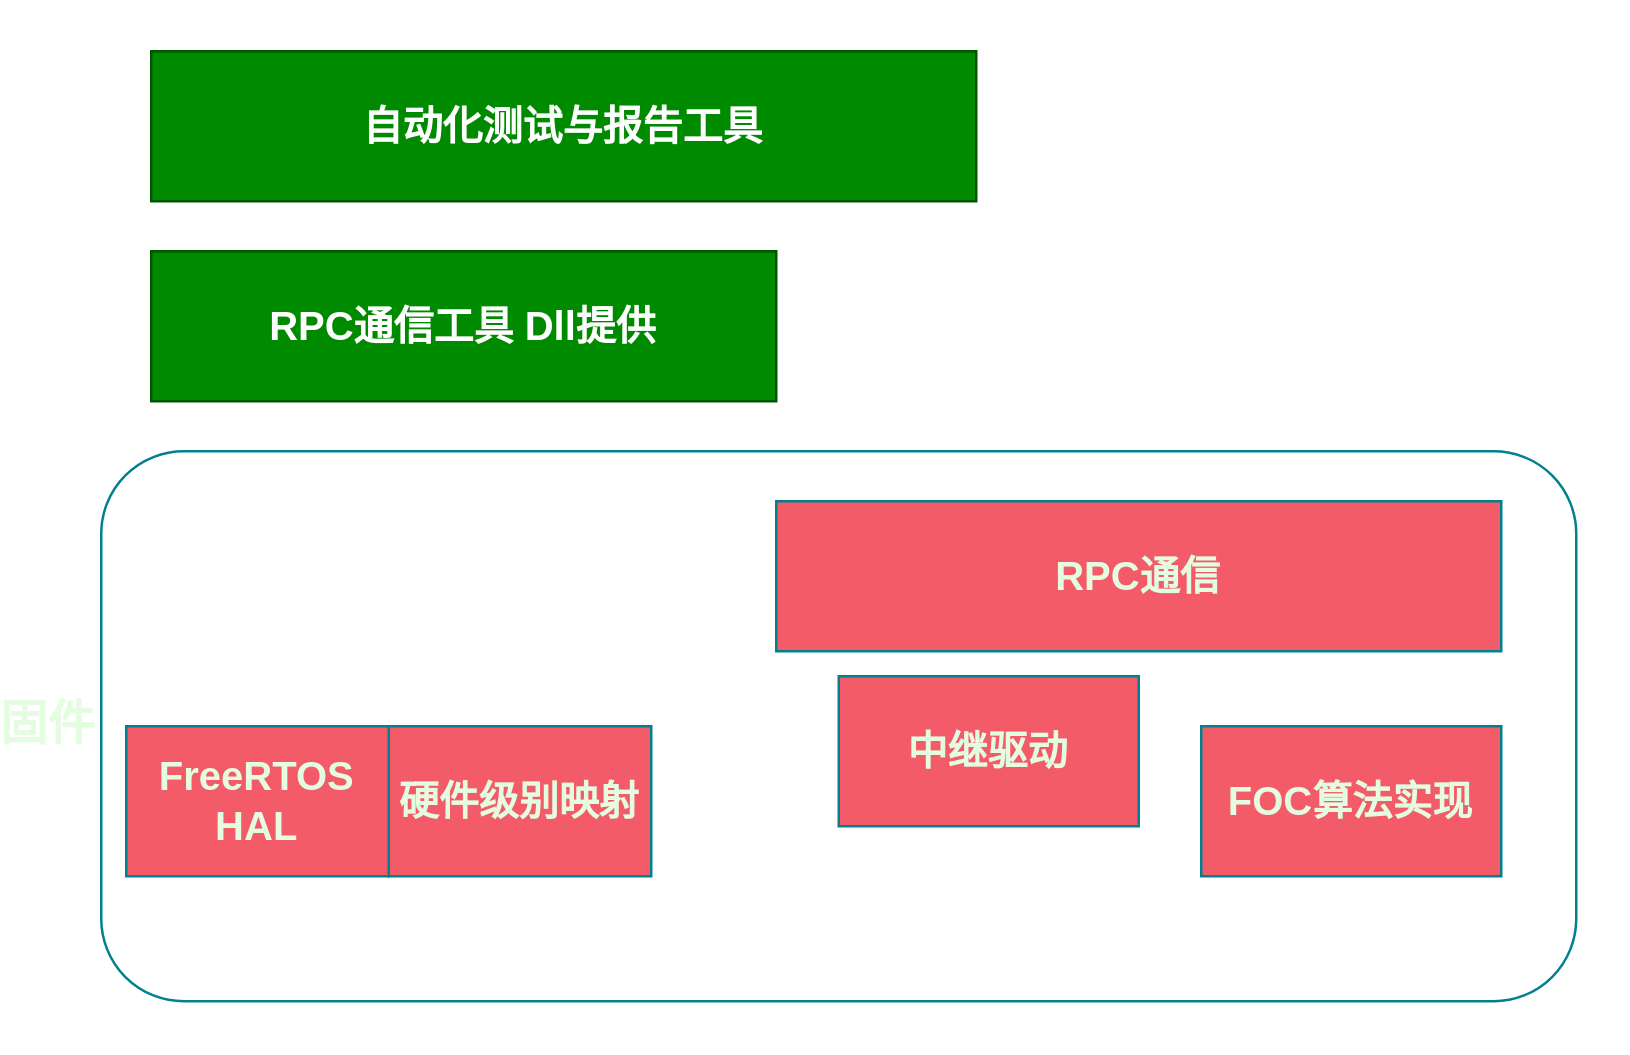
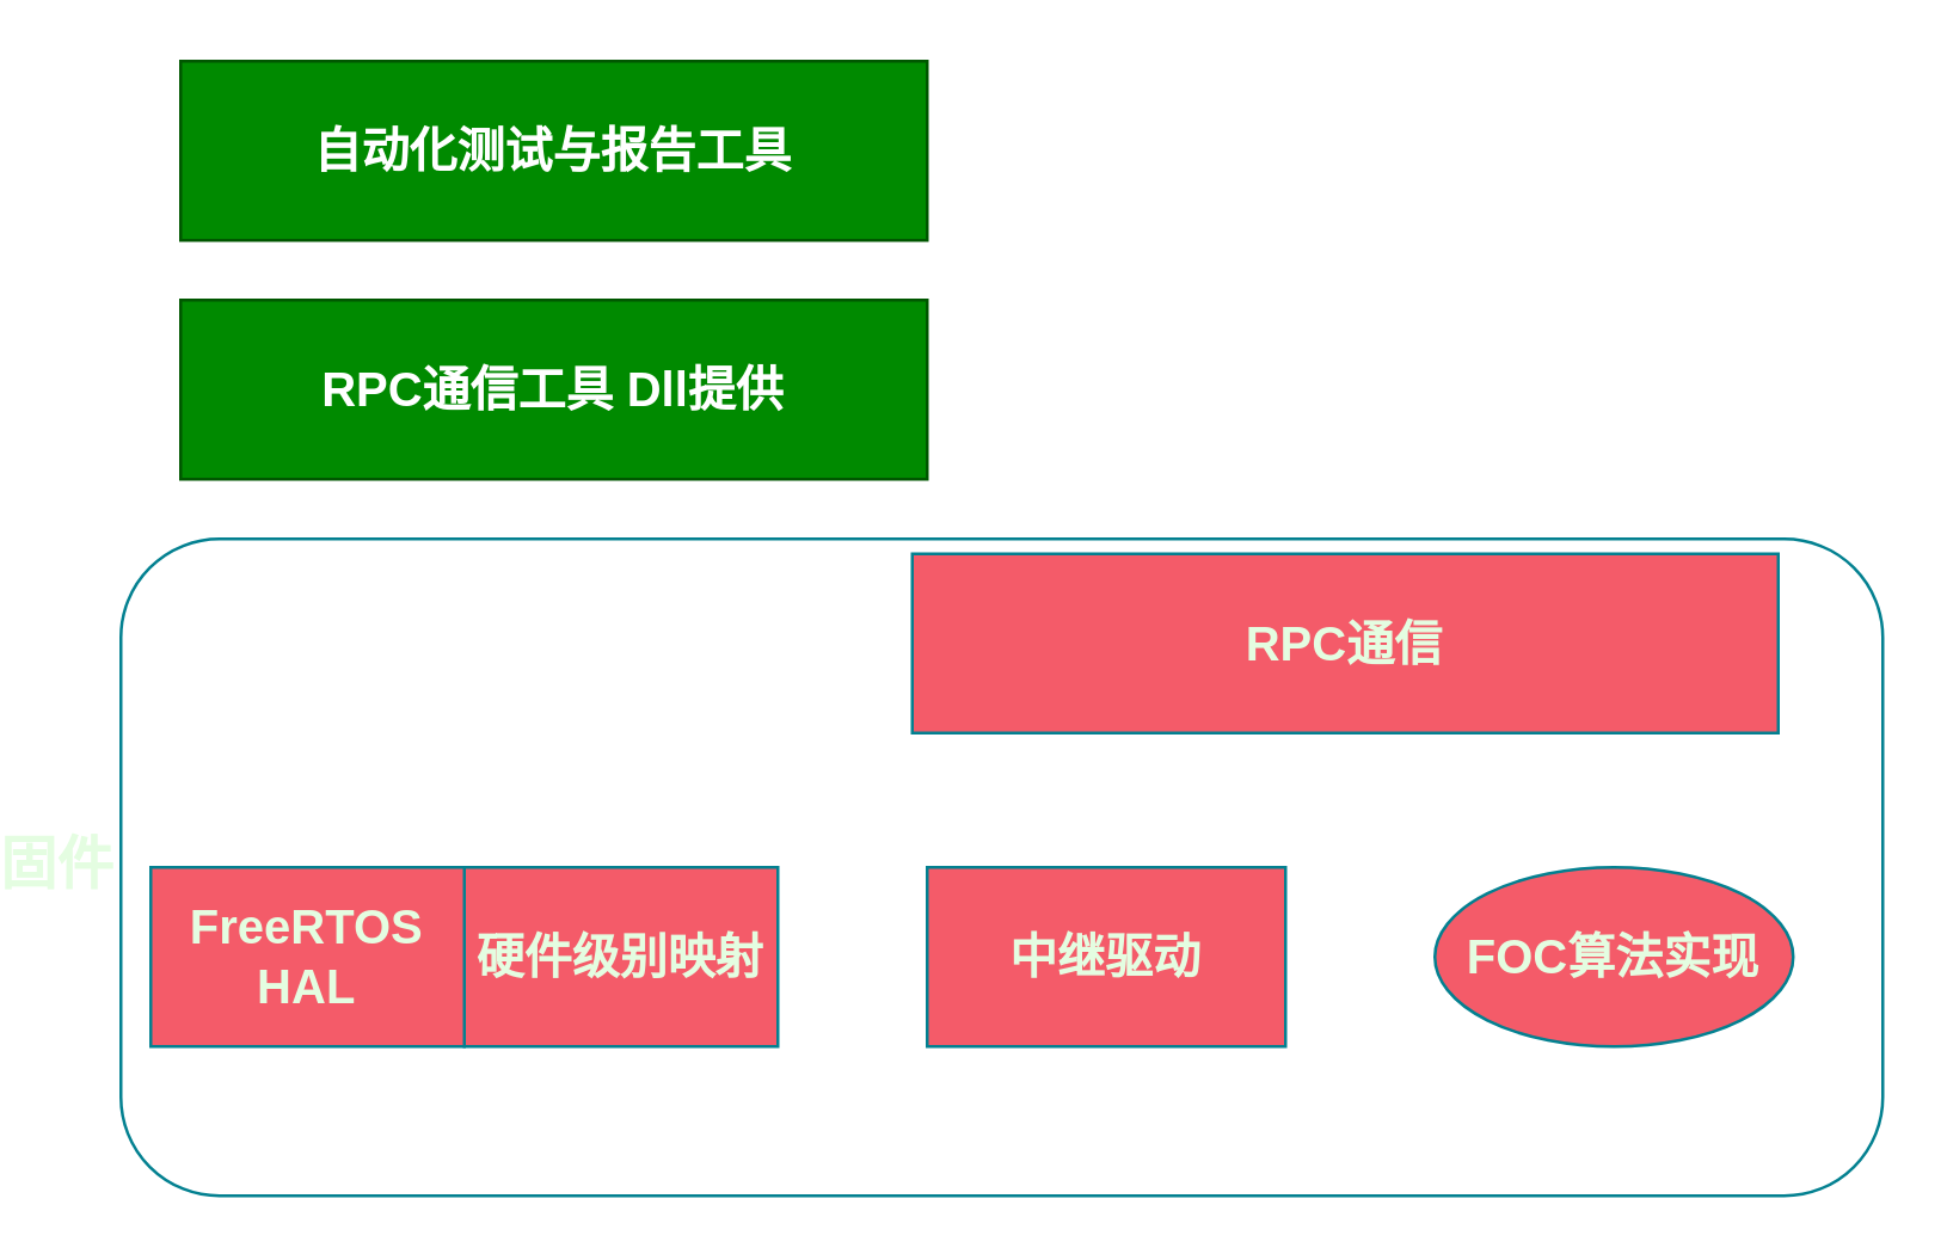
- <mxCell id="4" value="自动化测试与报告工具" style="rounded=0;whiteSpace=wrap;html=1;labelBackgroundColor=none;fillColor=#008a00;strokeColor=#005700;fontColor=#ffffff;fontStyle=1;fontSize=16;" parent="1" vertex="1"><mxGeometry x="40" y="20" width="330" height="60" as="geometry" /></mxCell>
+ <mxCell id="4" value="自动化测试与报告工具" style="rounded=0;whiteSpace=wrap;html=1;labelBackgroundColor=none;fillColor=#008a00;strokeColor=#005700;fontColor=#ffffff;fontStyle=1;fontSize=16;" parent="1" vertex="1"><mxGeometry x="40" y="20" width="250" height="60" as="geometry" /></mxCell>
- <mxCell id="5" value="RPC通信" style="rounded=0;whiteSpace=wrap;html=1;labelBackgroundColor=none;fillColor=#F45B69;strokeColor=#028090;fontColor=light-dark(#E4FDE1, #ffffff);fontStyle=1;fontSize=16;" parent="1" vertex="1"><mxGeometry x="290" y="200" width="290" height="60" as="geometry" /></mxCell>
+ <mxCell id="5" value="RPC通信" style="rounded=0;whiteSpace=wrap;html=1;labelBackgroundColor=none;fillColor=#F45B69;strokeColor=#028090;fontColor=light-dark(#E4FDE1, #ffffff);fontStyle=1;fontSize=16;" parent="1" vertex="1"><mxGeometry x="285" y="185" width="290" height="60" as="geometry" /></mxCell>
- <mxCell id="6" value="中继&lt;span style=&quot;background-color: initial;&quot;&gt;驱动&lt;/span&gt;" style="rounded=0;whiteSpace=wrap;html=1;labelBackgroundColor=none;fillColor=#F45B69;strokeColor=#028090;fontColor=light-dark(#E4FDE1, #ffffff);fontStyle=1;fontSize=16;" parent="1" vertex="1"><mxGeometry x="315" y="270" width="120" height="60" as="geometry" /></mxCell>
+ <mxCell id="6" value="中继&lt;span style=&quot;background-color: initial;&quot;&gt;驱动&lt;/span&gt;" style="rounded=0;whiteSpace=wrap;html=1;labelBackgroundColor=none;fillColor=#F45B69;strokeColor=#028090;fontColor=light-dark(#E4FDE1, #ffffff);fontStyle=1;fontSize=16;" parent="1" vertex="1"><mxGeometry x="290" y="290" width="120" height="60" as="geometry" /></mxCell>
- <mxCell id="7" value="FOC算法实现" style="rounded=0;whiteSpace=wrap;html=1;labelBackgroundColor=none;fillColor=#F45B69;strokeColor=#028090;fontColor=light-dark(#E4FDE1, #ffffff);fontStyle=1;fontSize=16;" parent="1" vertex="1"><mxGeometry x="460" y="290" width="120" height="60" as="geometry" /></mxCell>
+ <mxCell id="7" value="FOC算法实现" style="ellipse;whiteSpace=wrap;html=1;labelBackgroundColor=none;fillColor=#F45B69;strokeColor=#028090;fontColor=light-dark(#E4FDE1, #ffffff);fontStyle=1;fontSize=16;" parent="1" vertex="1"><mxGeometry x="460" y="290" width="120" height="60" as="geometry" /></mxCell>
